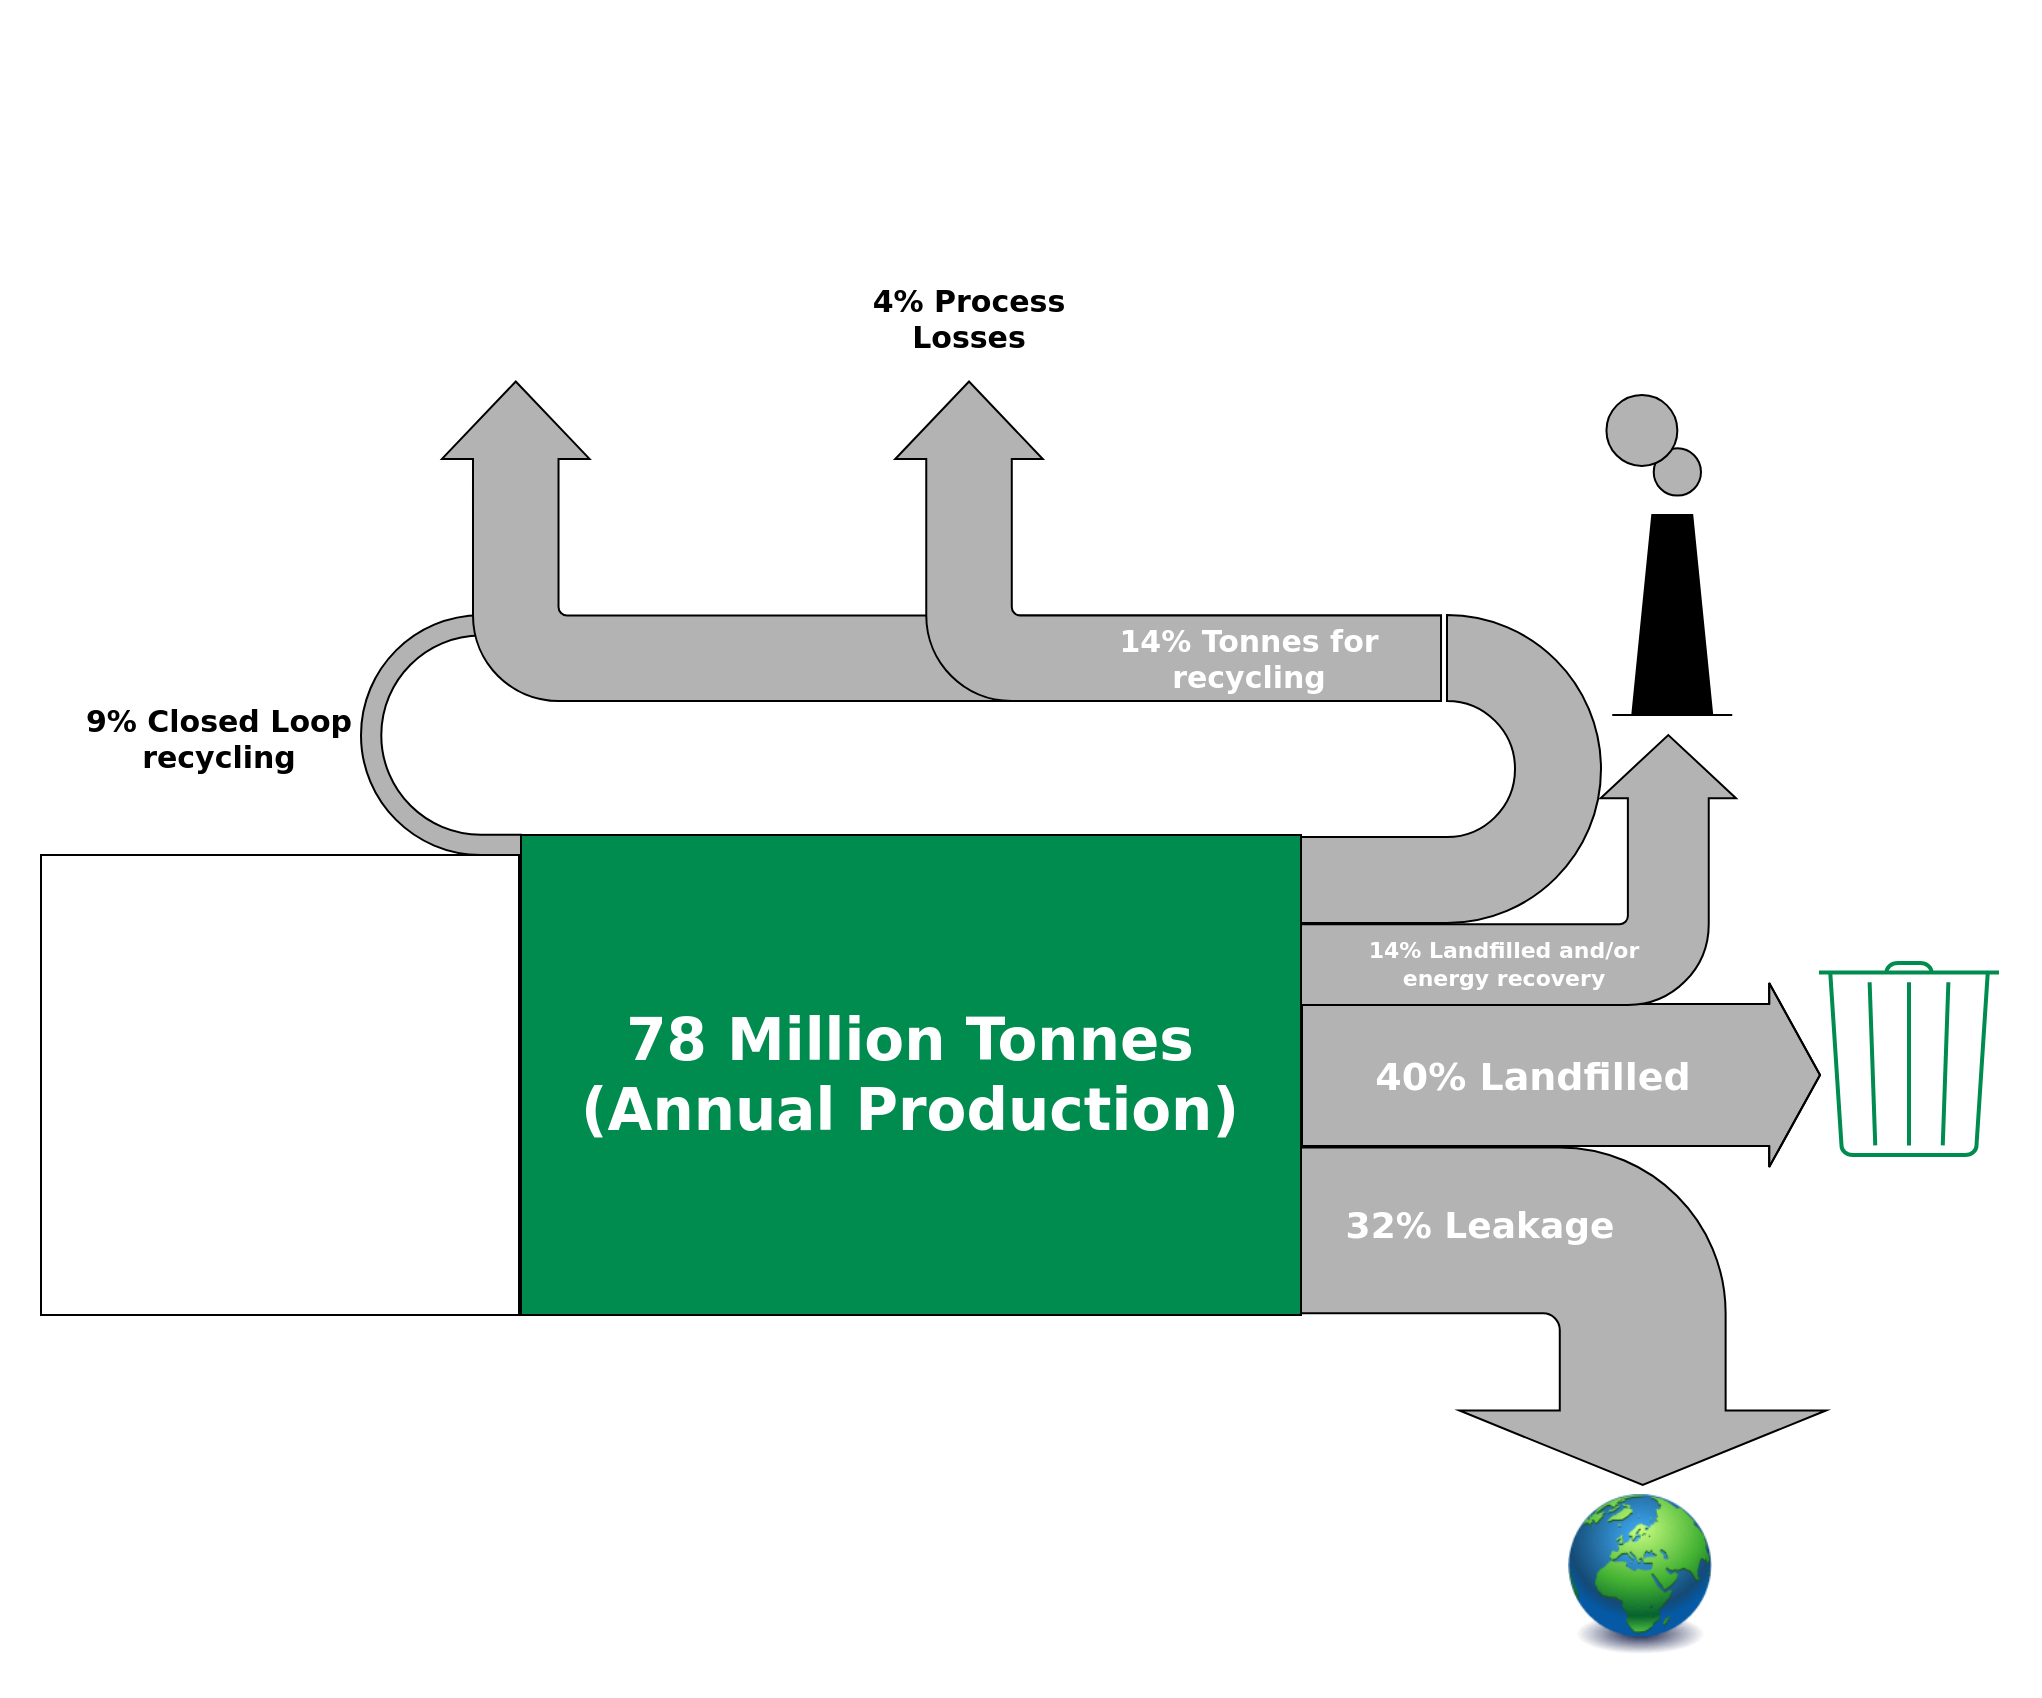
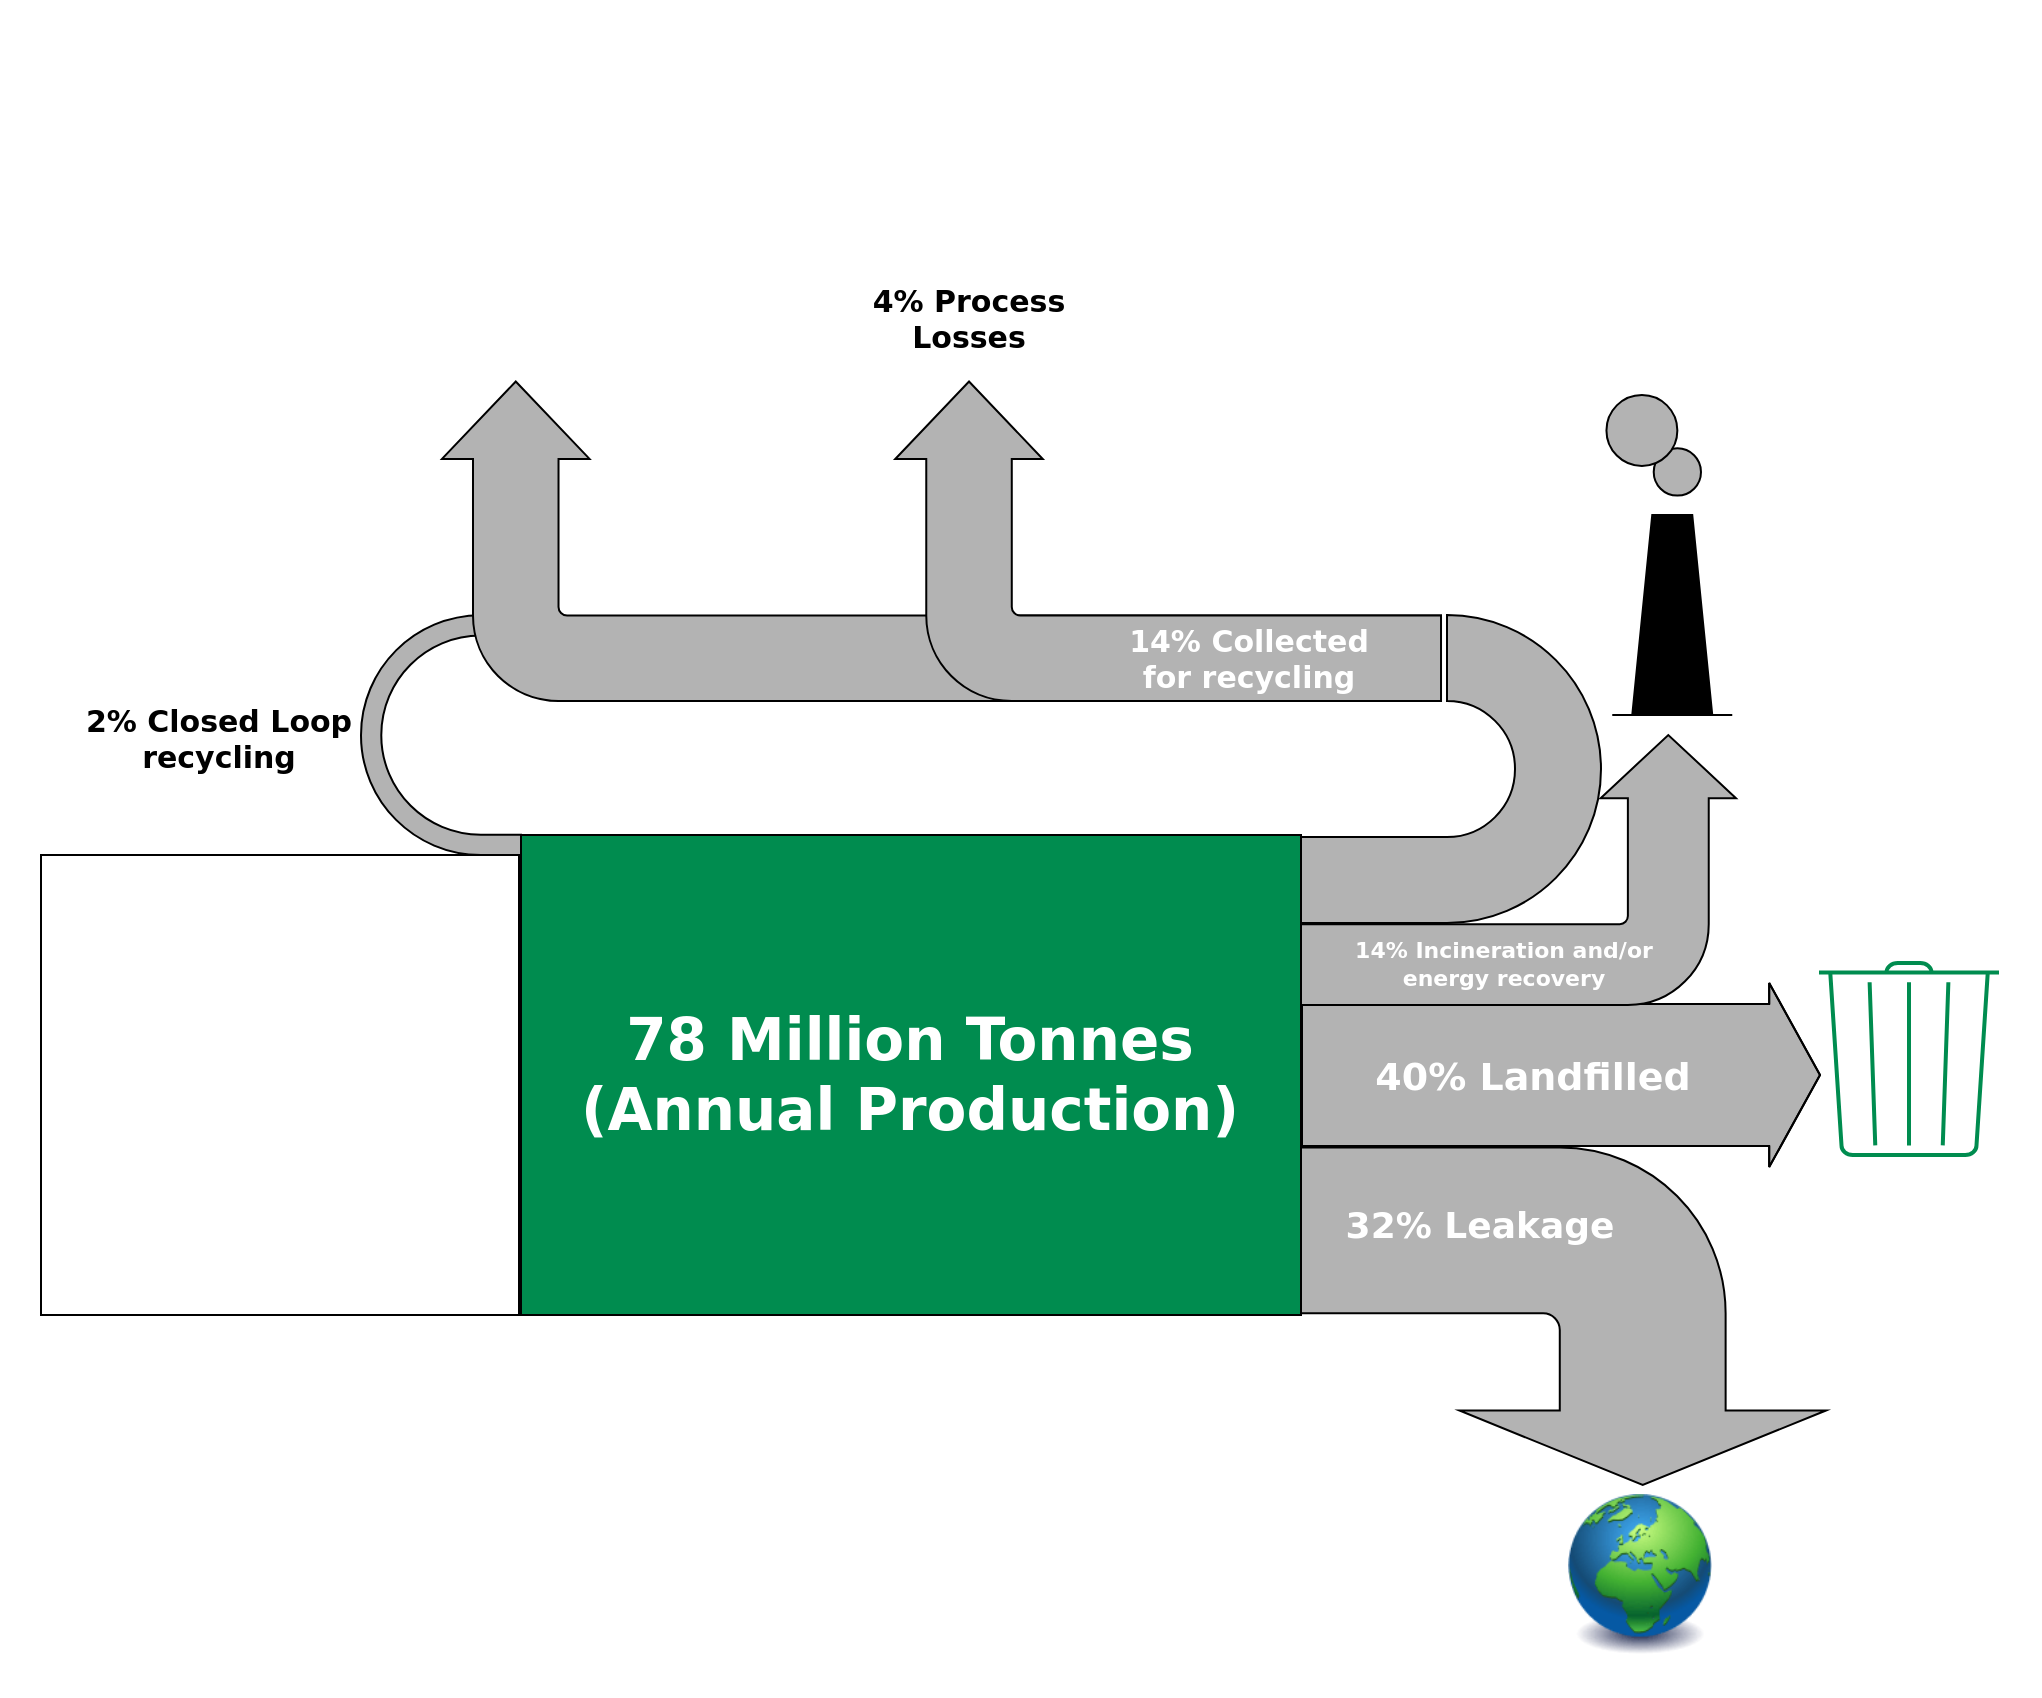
- <mxCell id="20" value="14% Tonnes for recycling" style="text;html=1;strokeColor=none;fillColor=none;align=center;verticalAlign=middle;whiteSpace=wrap;rounded=0;labelBackgroundColor=none;fontFamily=Dejavu Sans;fontSize=15;fontColor=#FFFFFF;fontStyle=1" vertex="1" parent="1"><mxGeometry x="549" y="314" width="151" height="30" as="geometry" /></mxCell>
+ <mxCell id="20" value="14% Collected for recycling" style="text;html=1;strokeColor=none;fillColor=none;align=center;verticalAlign=middle;whiteSpace=wrap;rounded=0;labelBackgroundColor=none;fontFamily=Dejavu Sans;fontSize=15;fontColor=#FFFFFF;fontStyle=1" vertex="1" parent="1"><mxGeometry x="549" y="314" width="151" height="30" as="geometry" /></mxCell>
- <mxCell id="22" value="9% Closed Loop recycling" style="text;html=1;strokeColor=none;fillColor=none;align=center;verticalAlign=middle;whiteSpace=wrap;rounded=0;labelBackgroundColor=none;fontFamily=Dejavu Sans;fontSize=15;fontColor=#000000;fontStyle=1" vertex="1" parent="1"><mxGeometry x="34" y="354" width="151" height="30" as="geometry" /></mxCell>
+ <mxCell id="22" value="2% Closed Loop recycling" style="text;html=1;strokeColor=none;fillColor=none;align=center;verticalAlign=middle;whiteSpace=wrap;rounded=0;labelBackgroundColor=none;fontFamily=Dejavu Sans;fontSize=15;fontColor=#000000;fontStyle=1" vertex="1" parent="1"><mxGeometry x="34" y="354" width="151" height="30" as="geometry" /></mxCell>
- <mxCell id="9" value="&lt;b style=&quot;font-size: 11px;&quot;&gt;14% Landfilled and/or energy recovery&lt;/b&gt;" style="text;html=1;strokeColor=none;fillColor=none;align=center;verticalAlign=middle;whiteSpace=wrap;rounded=0;labelBackgroundColor=none;fontFamily=Dejavu Sans;fontSize=11;fontColor=#FFFFFF;" parent="1" vertex="1"><mxGeometry x="662" y="467" width="180" height="30" as="geometry" /></mxCell>
+ <mxCell id="9" value="&lt;b style=&quot;font-size: 11px;&quot;&gt;14% Incineration and/or energy recovery&lt;/b&gt;" style="text;html=1;strokeColor=none;fillColor=none;align=center;verticalAlign=middle;whiteSpace=wrap;rounded=0;labelBackgroundColor=none;fontFamily=Dejavu Sans;fontSize=11;fontColor=#FFFFFF;" parent="1" vertex="1"><mxGeometry x="662" y="467" width="180" height="30" as="geometry" /></mxCell>
